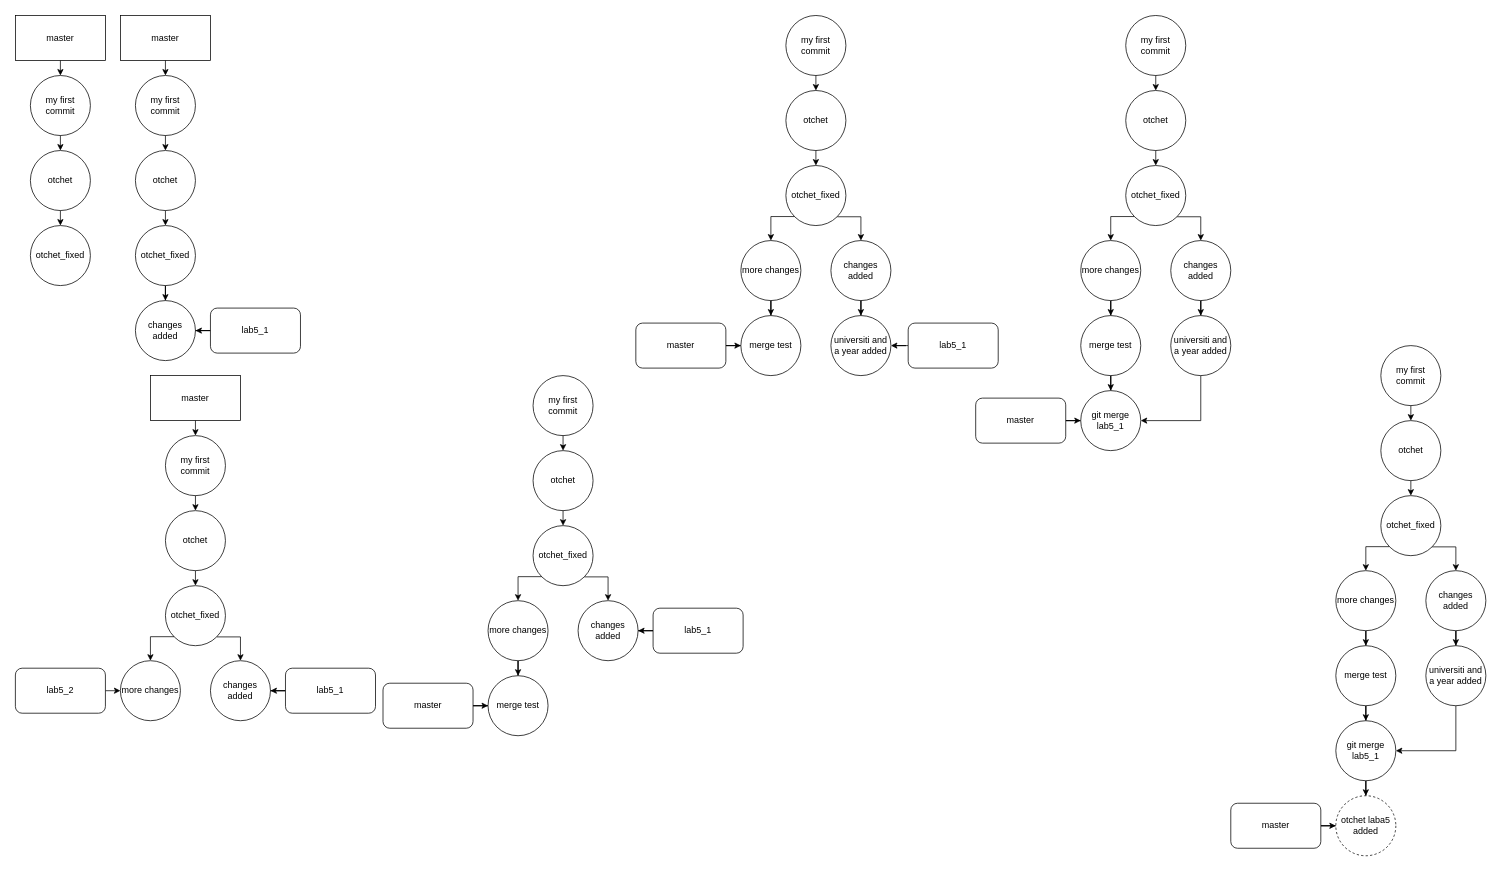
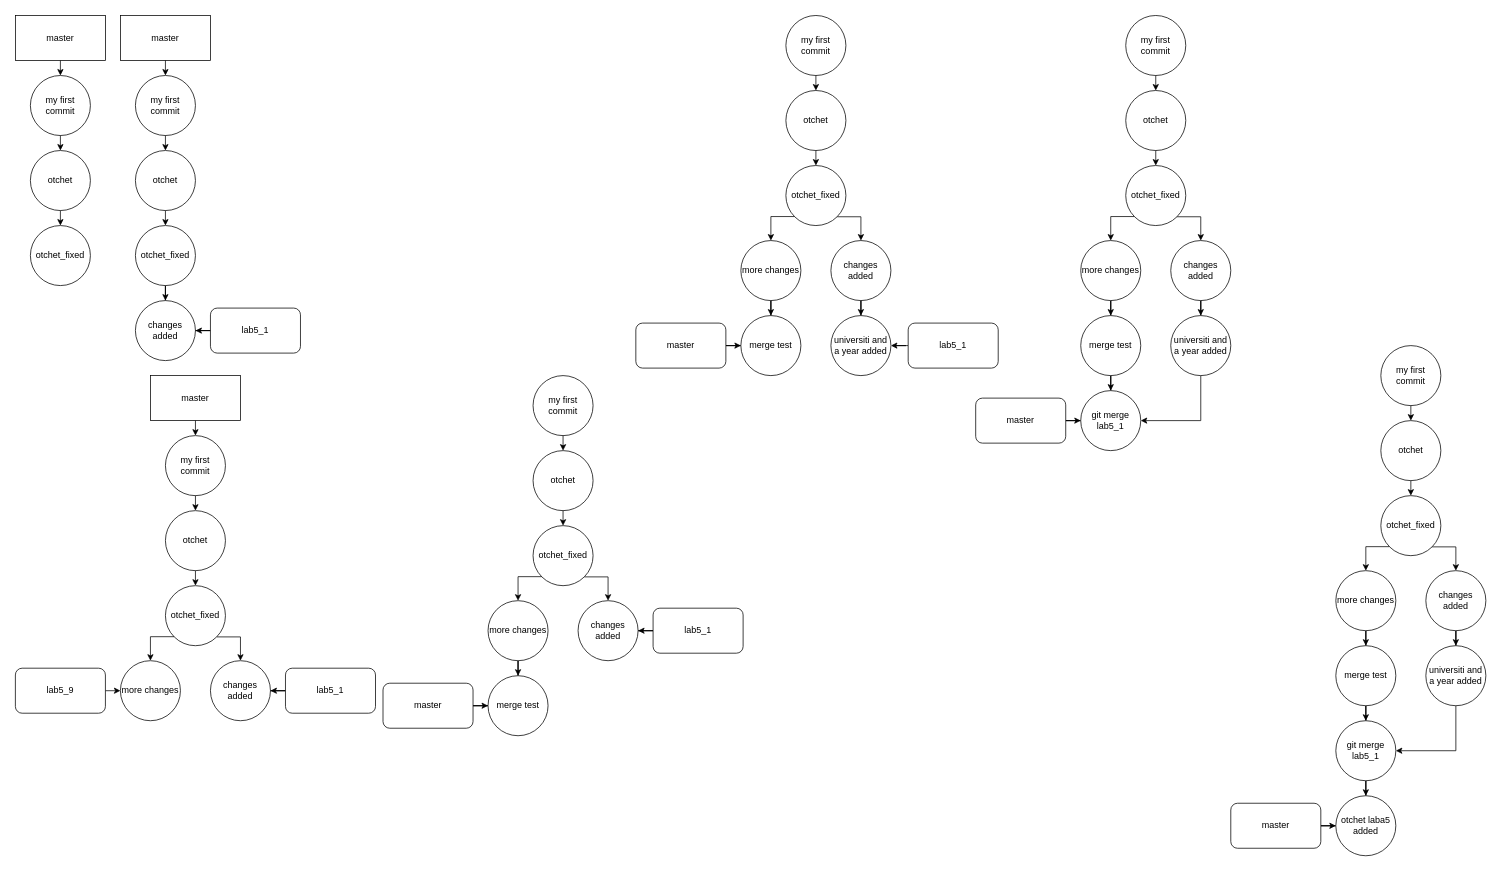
- <mxCell id="34" value="lab5_2" style="rounded=1;whiteSpace=wrap;html=1;" vertex="1" parent="1"><mxGeometry y="890" width="120" height="60" as="geometry" x="20" /></mxCell>
+ <mxCell id="34" value="lab5_9" style="rounded=1;whiteSpace=wrap;html=1;" vertex="1" parent="1"><mxGeometry y="890" width="120" height="60" as="geometry" x="20" /></mxCell>
- <mxCell id="104" value="otchet laba5 added" style="ellipse;whiteSpace=wrap;html=1;aspect=fixed;dashed=1;" vertex="1" parent="1"><mxGeometry x="1780" y="1060" width="80" height="80" as="geometry" /></mxCell>
+ <mxCell id="104" value="otchet laba5 added" style="ellipse;whiteSpace=wrap;html=1;aspect=fixed;" vertex="1" parent="1"><mxGeometry x="1780" y="1060" width="80" height="80" as="geometry" /></mxCell>
